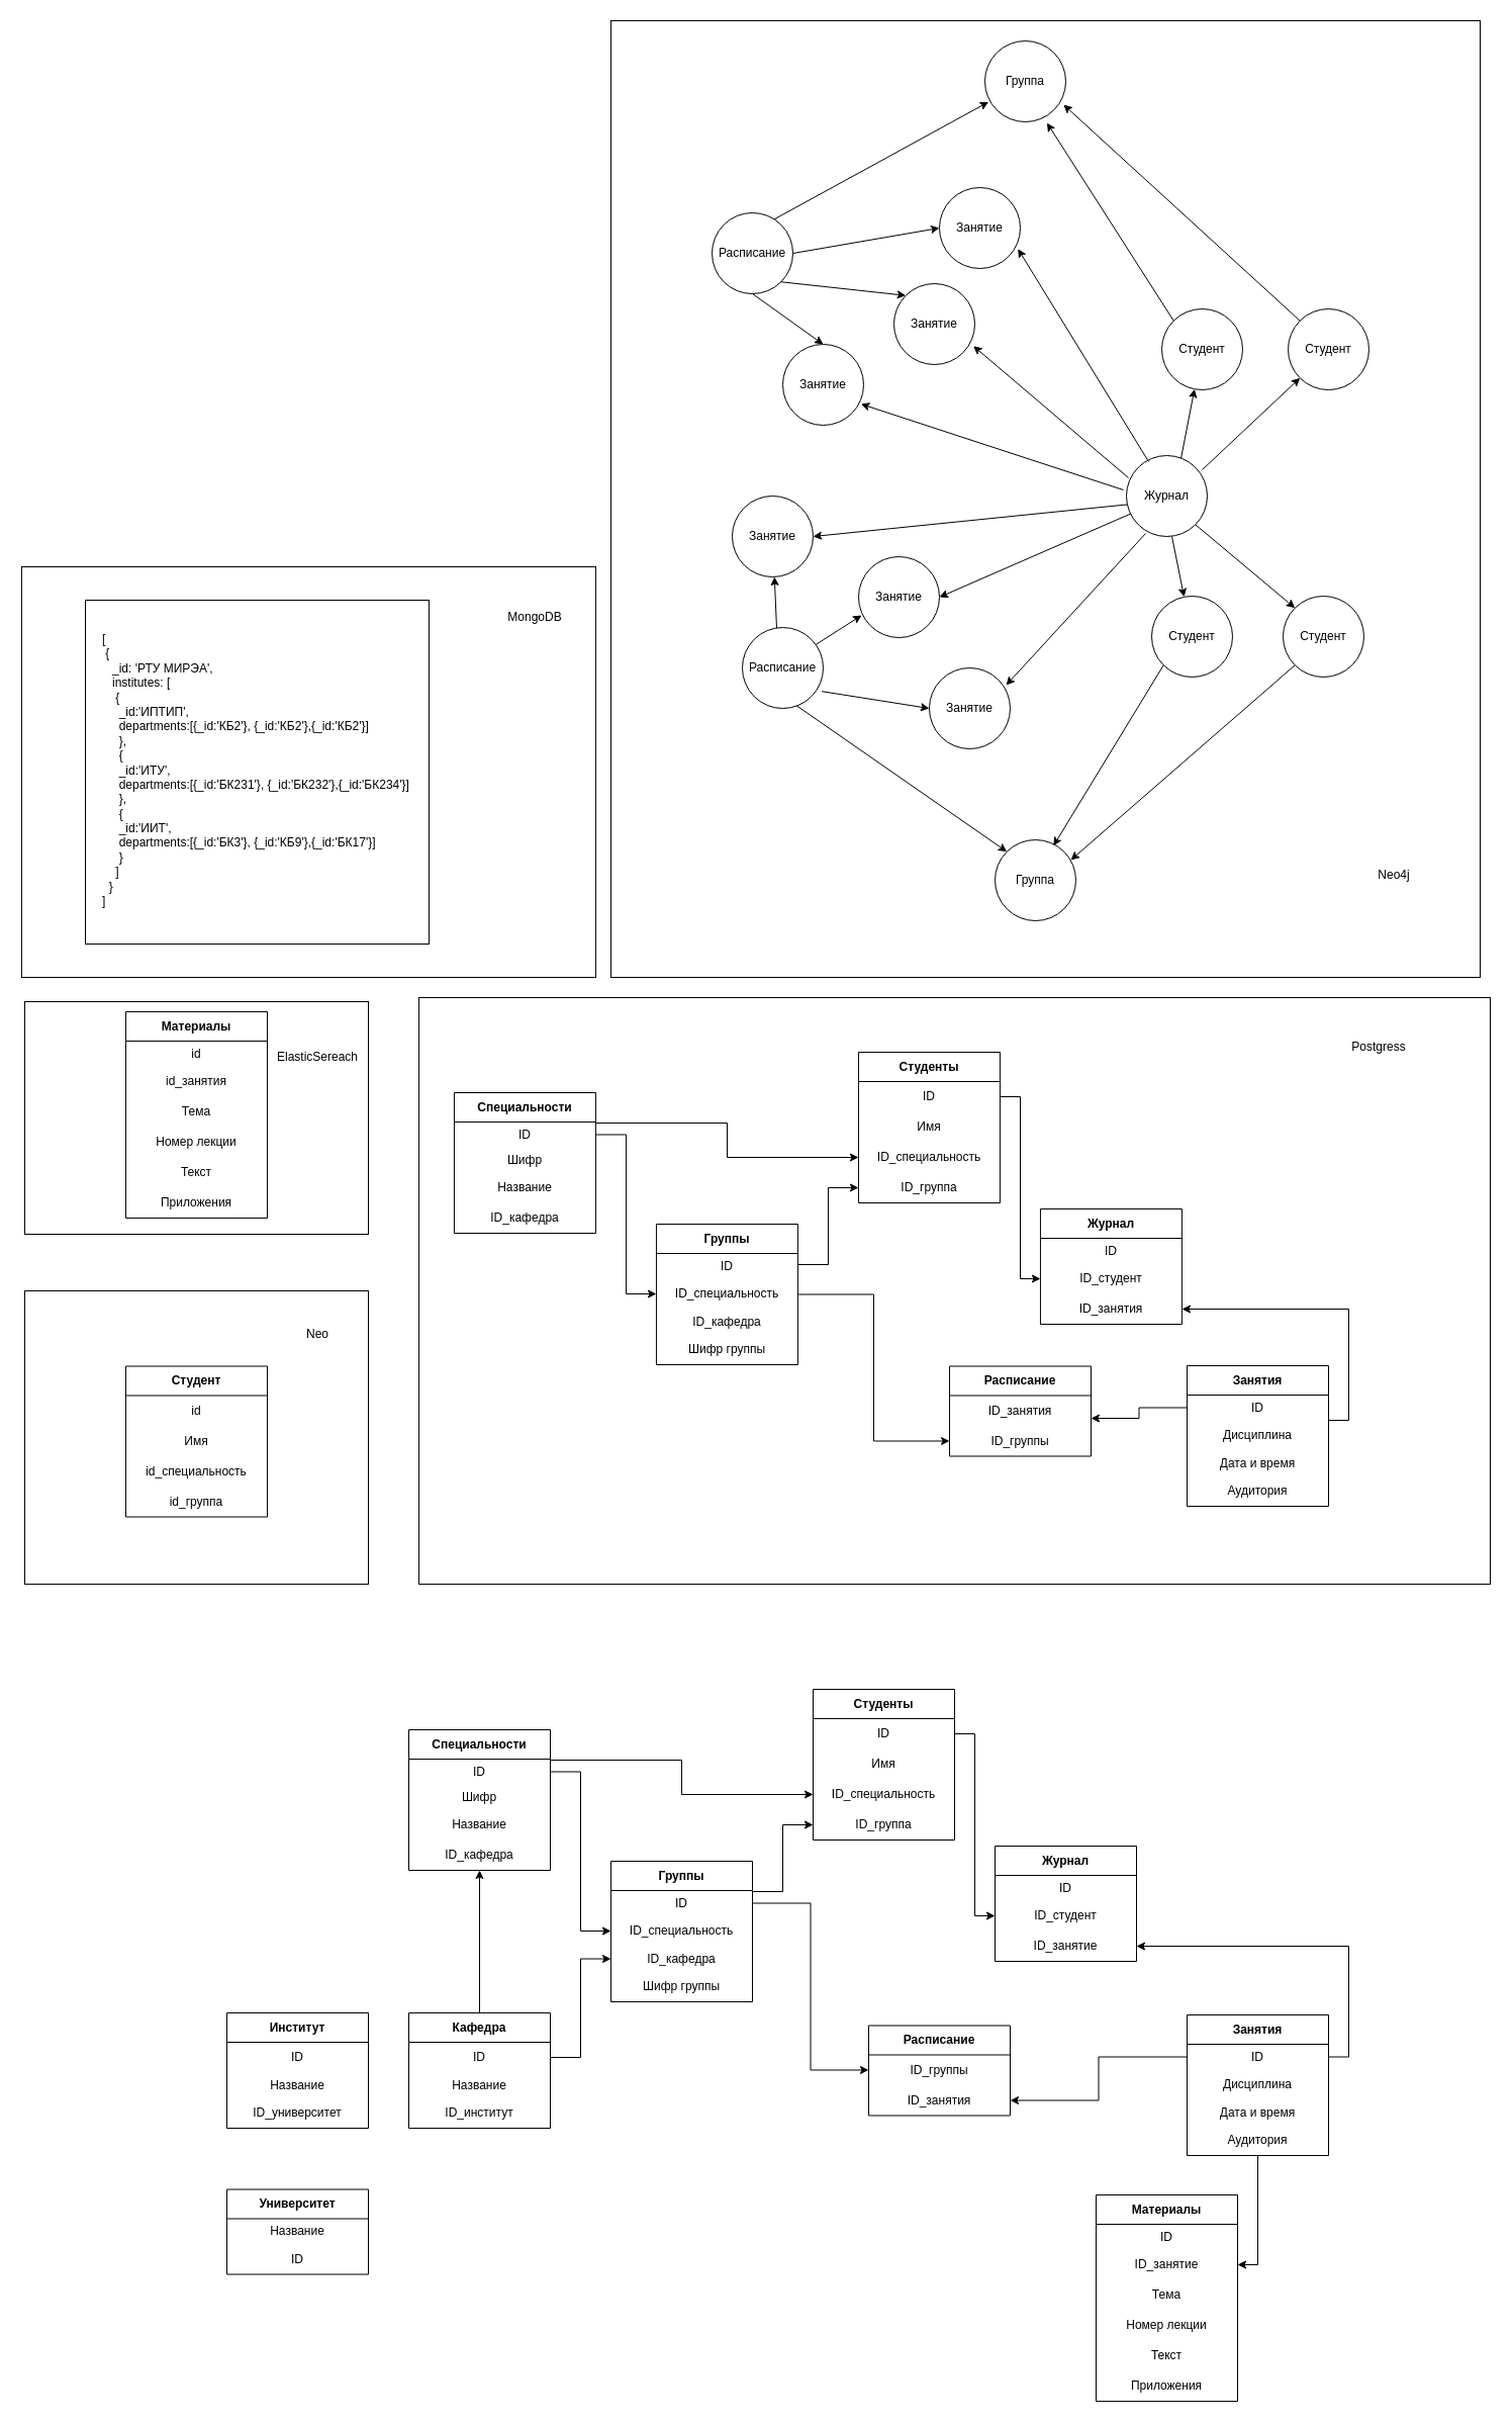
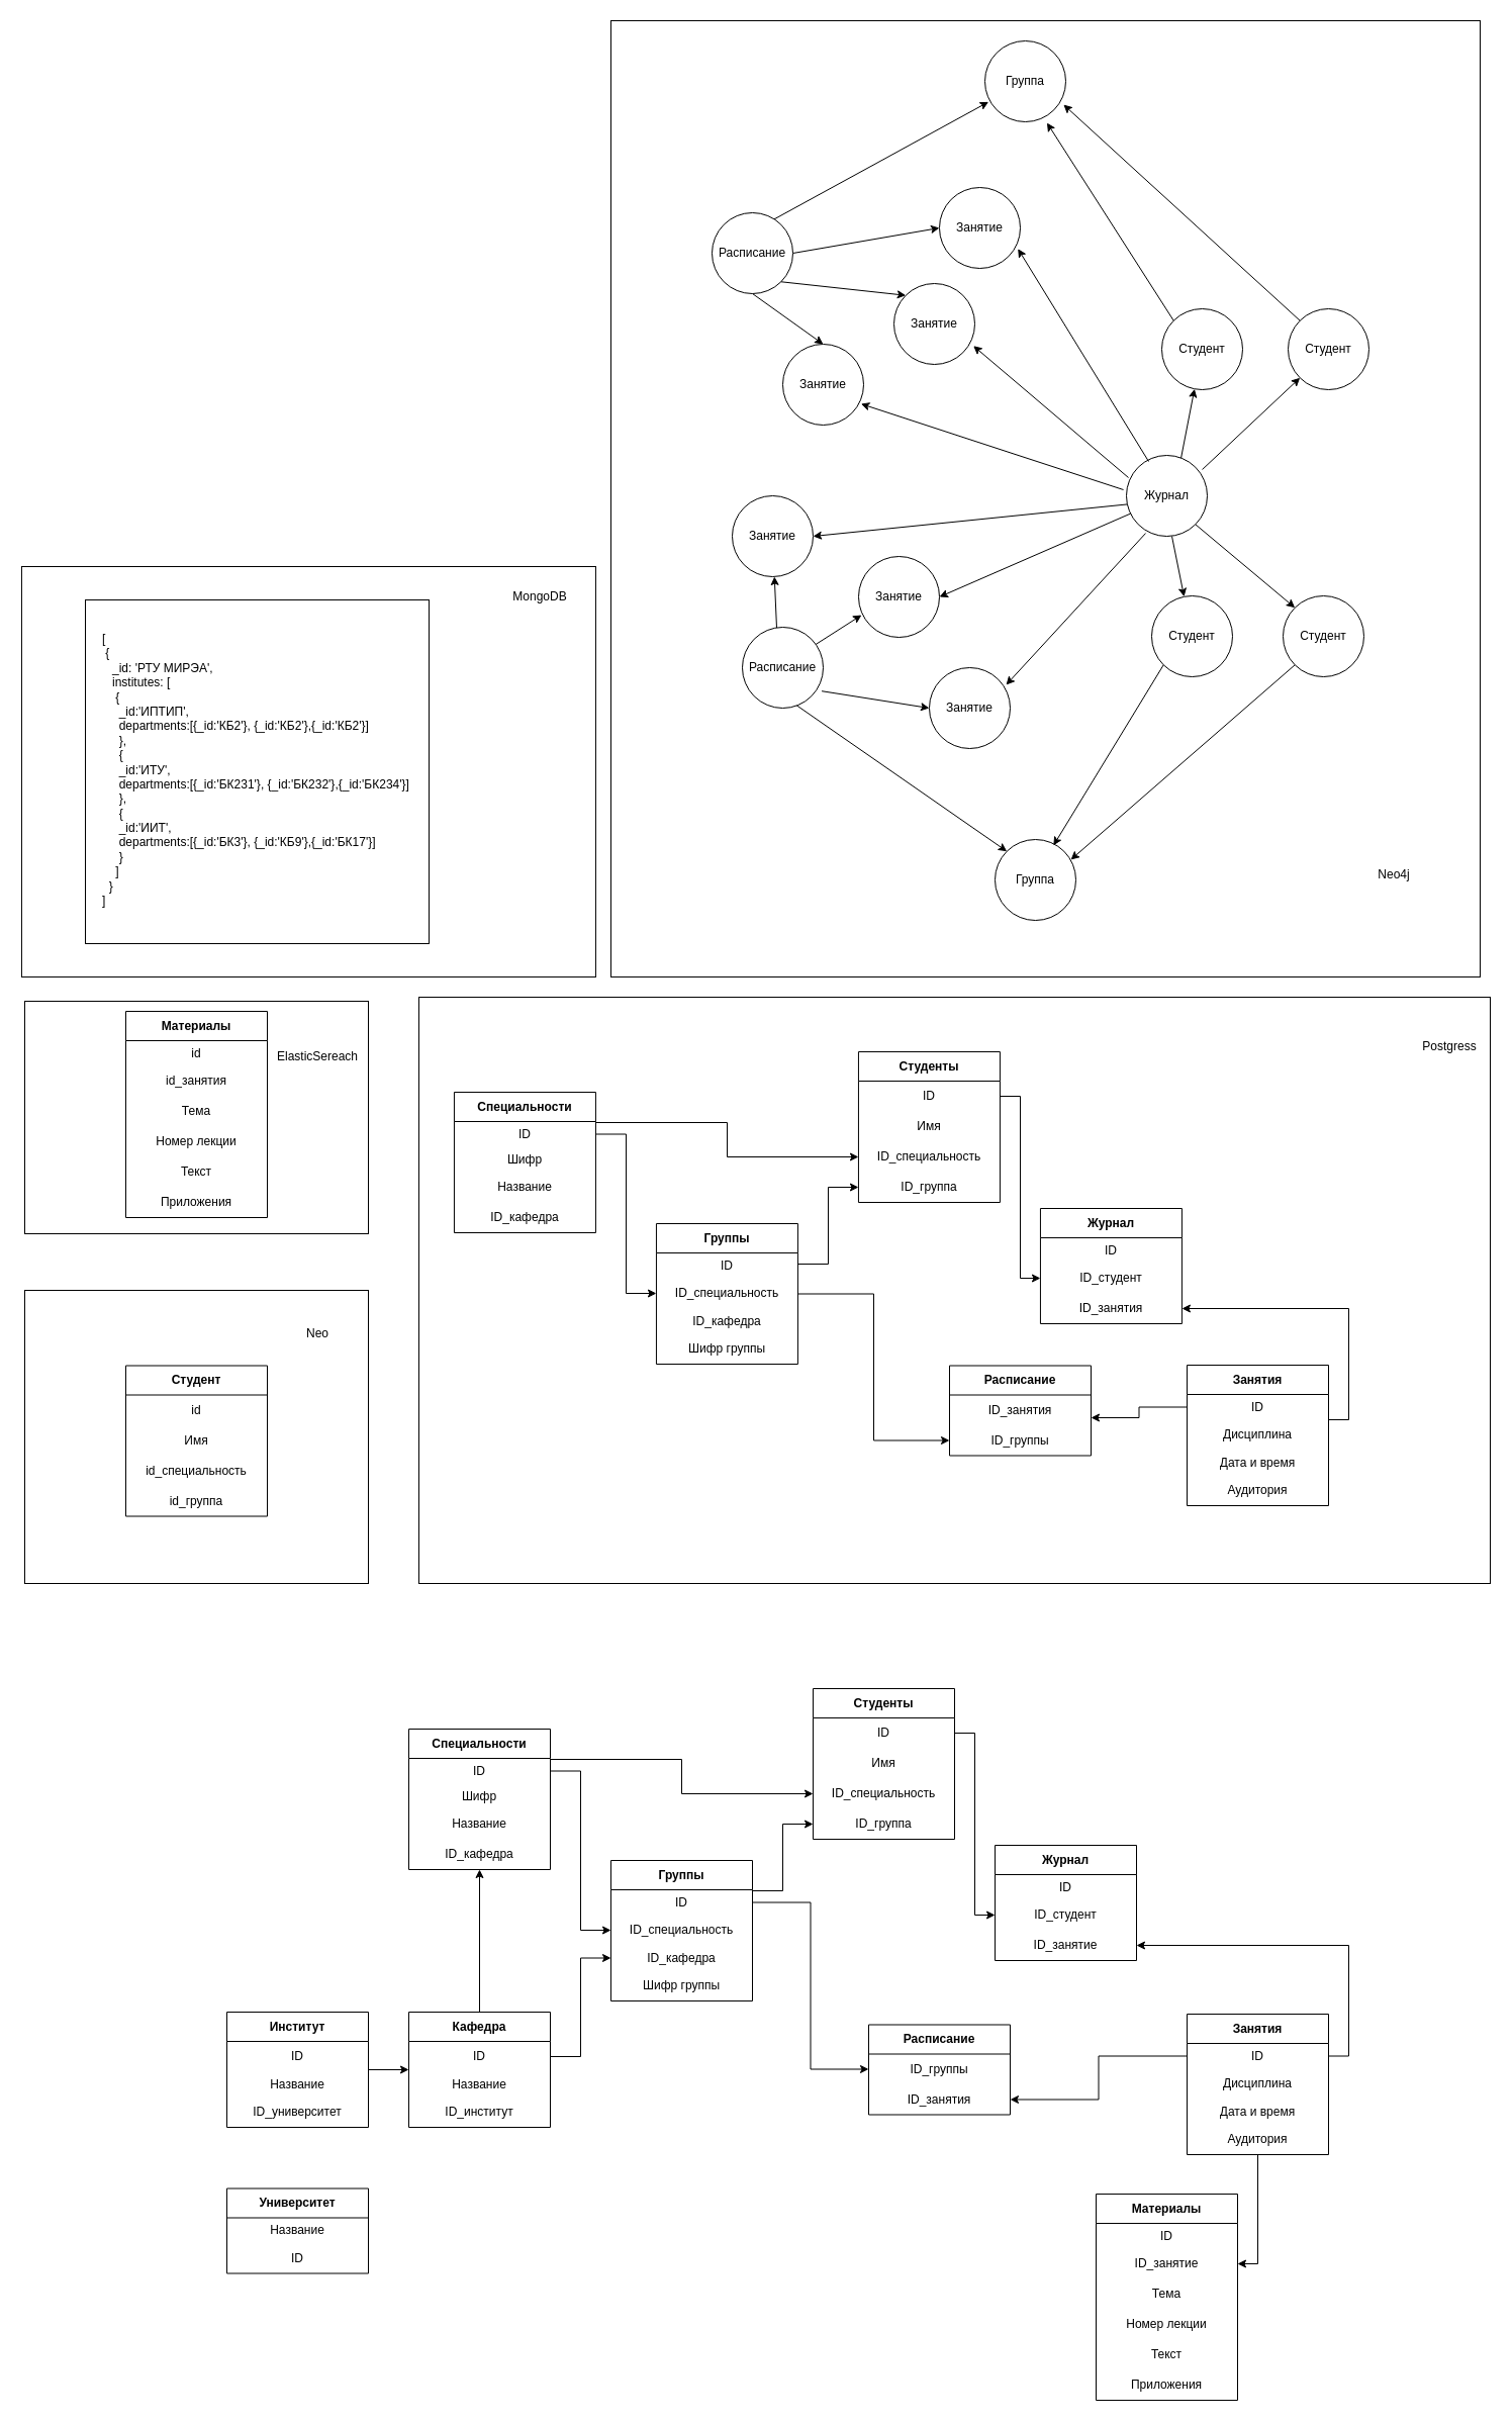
- <mxCell id="50" value="MongoDB" style="text;html=1;strokeColor=none;fillColor=none;align=center;verticalAlign=middle;whiteSpace=wrap;rounded=0;" parent="1" vertex="1"><mxGeometry x="499" y="595" width="60" height="30" as="geometry" /></mxCell>
+ <mxCell id="50" value="MongoDB" style="text;html=1;strokeColor=none;fillColor=none;align=center;verticalAlign=middle;whiteSpace=wrap;rounded=0;" parent="1" vertex="1"><mxGeometry x="504" y="575" width="60" height="30" as="geometry" /></mxCell>
- <mxCell id="51" value="Postgress" style="text;html=1;strokeColor=none;fillColor=none;align=center;verticalAlign=middle;whiteSpace=wrap;rounded=0;" parent="1" vertex="1"><mxGeometry x="1334" y="1020" width="60" height="30" as="geometry" /></mxCell>
+ <mxCell id="51" value="Postgress" style="text;html=1;strokeColor=none;fillColor=none;align=center;verticalAlign=middle;whiteSpace=wrap;rounded=0;" parent="1" vertex="1"><mxGeometry x="1404" y="1020" width="60" height="30" as="geometry" /></mxCell>
+ <mxCell id="14" style="edgeStyle=orthogonalEdgeStyle;rounded=0;orthogonalLoop=1;jettySize=auto;html=1;exitX=1;exitY=0.5;exitDx=0;exitDy=0;entryX=0;entryY=0.5;entryDx=0;entryDy=0;" parent="1" source="2" target="10" edge="1"><mxGeometry relative="1" as="geometry" /></mxCell>
